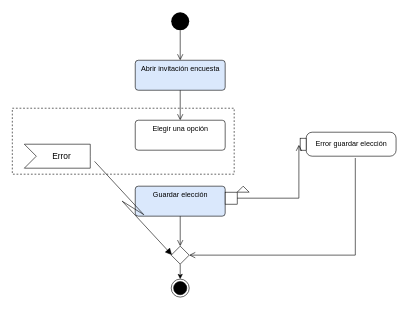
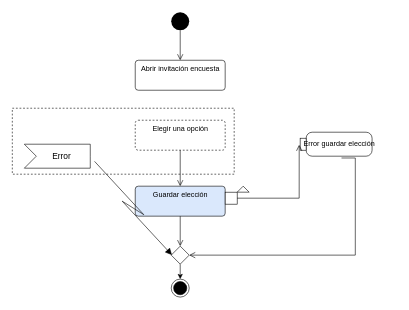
- <mxCell id="5" value="Abrir invitación encuesta" style="html=1;align=center;verticalAlign=top;rounded=1;absoluteArcSize=1;arcSize=10;dashed=0;fillColor=#dae8fc;" parent="1" vertex="1"><mxGeometry x="225" y="100" width="150" height="50" as="geometry" /></mxCell>
+ <mxCell id="5" value="Abrir invitación encuesta" style="html=1;align=center;verticalAlign=top;rounded=1;absoluteArcSize=1;arcSize=10;dashed=0;" parent="1" vertex="1"><mxGeometry x="225" y="100" width="150" height="50" as="geometry" /></mxCell>
- <mxCell id="6" value="" style="endArrow=open;startArrow=none;endFill=0;startFill=0;endSize=8;html=1;verticalAlign=bottom;labelBackgroundColor=none;strokeWidth=1;rounded=0;edgeStyle=orthogonalEdgeStyle;exitX=0.5;exitY=1;exitDx=0;exitDy=0;entryX=0.5;entryY=0;entryDx=0;entryDy=0;" parent="1" source="5" target="7" edge="1"><mxGeometry width="160" relative="1" as="geometry"><mxPoint x="305" y="170" as="sourcePoint" /><mxPoint x="305" y="270" as="targetPoint" /></mxGeometry></mxCell>
- <mxCell id="7" value="Elegir una opción" style="html=1;align=center;verticalAlign=top;rounded=1;absoluteArcSize=1;arcSize=10;dashed=0;" parent="1" vertex="1"><mxGeometry x="225" y="200" width="150" height="50" as="geometry" /></mxCell>
+ <mxCell id="7" value="Elegir una opción" style="html=1;align=center;verticalAlign=top;rounded=1;absoluteArcSize=1;arcSize=10;dashed=1;" parent="1" vertex="1"><mxGeometry x="225" y="200" width="150" height="50" as="geometry" /></mxCell>
- <mxCell id="10" value="Error guardar elección" style="shape=mxgraph.uml25.action;html=1;align=center;verticalAlign=middle;absoluteArcSize=1;arcSize=10;dashed=0;spacingLeft=10;flipH=1;" parent="1" vertex="1"><mxGeometry x="500" y="220" width="160" height="40" as="geometry" /></mxCell>
+ <mxCell id="10" value="Error guardar elección" style="shape=mxgraph.uml25.action;html=1;align=center;verticalAlign=middle;absoluteArcSize=1;arcSize=10;dashed=0;spacingLeft=10;flipH=1;" parent="1" vertex="1"><mxGeometry x="500" y="220" width="120" height="40" as="geometry" /></mxCell>
+ <mxCell id="8" value="" style="endArrow=open;startArrow=none;endFill=0;startFill=0;endSize=8;html=1;verticalAlign=bottom;labelBackgroundColor=none;strokeWidth=1;rounded=0;edgeStyle=orthogonalEdgeStyle;exitX=0.5;exitY=1;exitDx=0;exitDy=0;entryX=0.5;entryY=0;entryDx=0;entryDy=0;" parent="1" source="7" target="9" edge="1"><mxGeometry width="160" relative="1" as="geometry"><mxPoint x="305" y="260" as="sourcePoint" /><mxPoint x="305" y="360" as="targetPoint" /></mxGeometry></mxCell>
